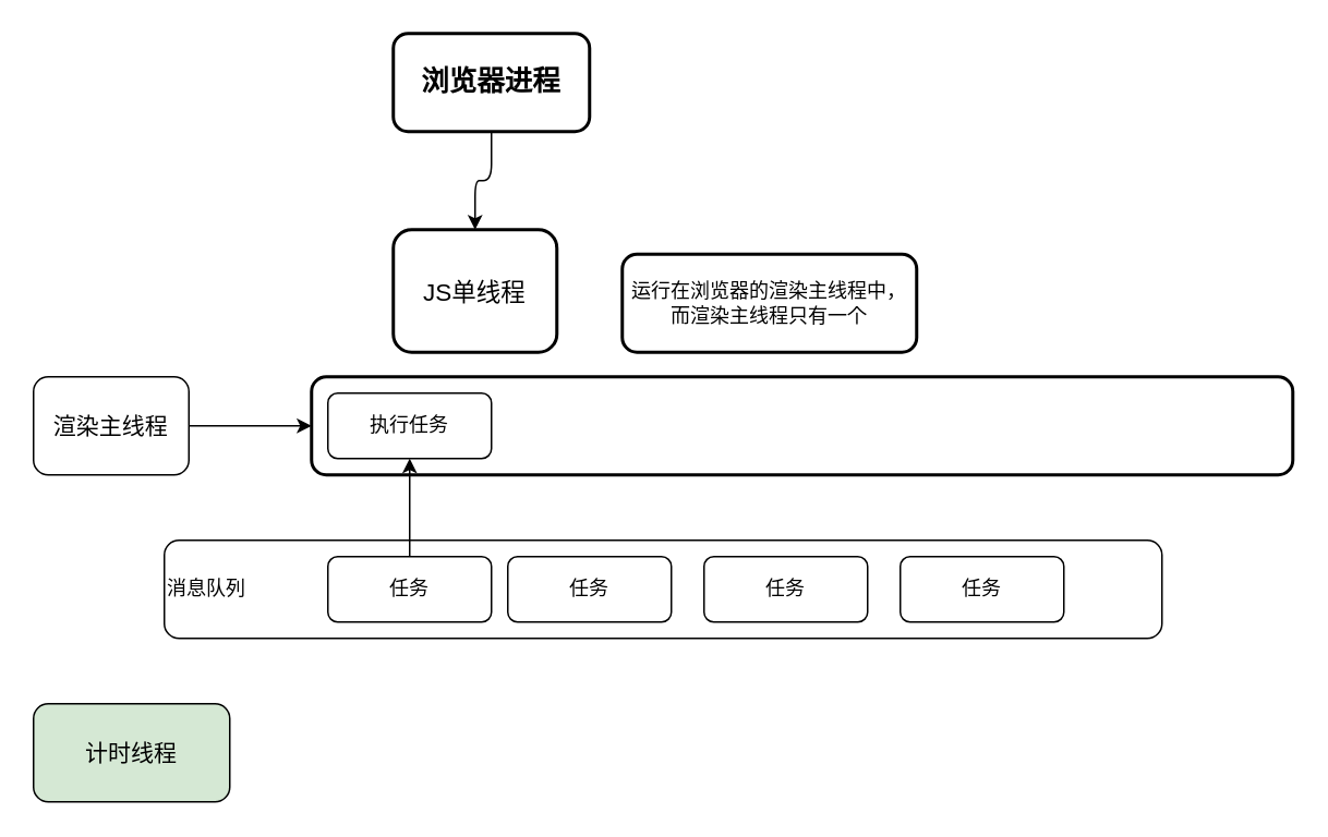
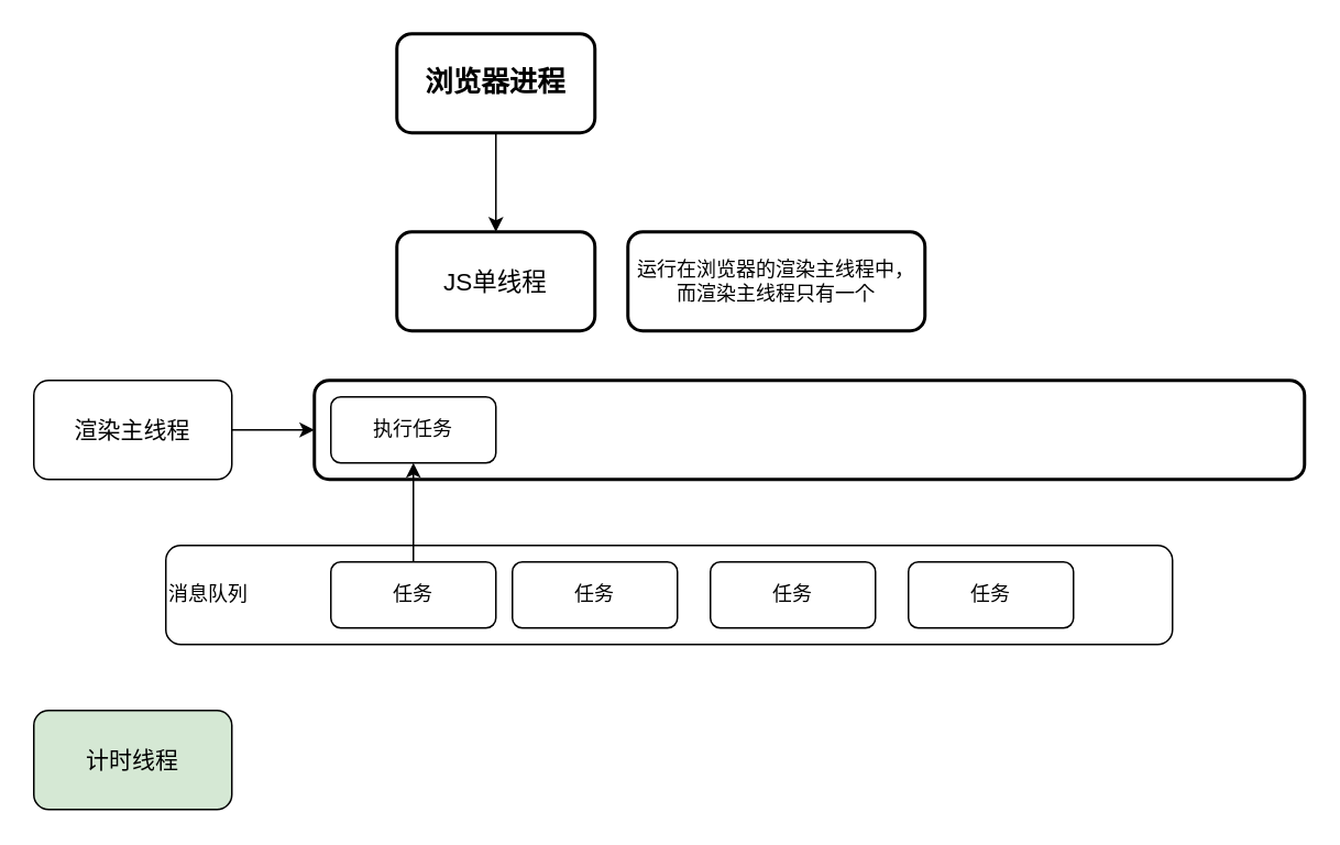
- <mxCell id="5" value="&lt;font style=&quot;font-size: 15px;&quot;&gt;JS单线程&lt;/font&gt;" style="whiteSpace=wrap;html=1;align=center;strokeWidth=2;labelBackgroundColor=none;rounded=1;" parent="1" vertex="1"><mxGeometry x="240" y="140" width="100" height="75" as="geometry" /></mxCell>
+ <mxCell id="5" value="&lt;font style=&quot;font-size: 15px;&quot;&gt;JS单线程&lt;/font&gt;" style="whiteSpace=wrap;html=1;align=center;strokeWidth=2;labelBackgroundColor=none;rounded=1;" parent="1" vertex="1"><mxGeometry x="240" y="140" width="120" height="60" as="geometry" /></mxCell>
- <mxCell id="6" value="运行在浏览器的渲染主线程中，而渲染主线程只有一个" style="whiteSpace=wrap;html=1;align=center;strokeWidth=2;labelBackgroundColor=none;rounded=1;" parent="1" vertex="1"><mxGeometry x="380" y="155" width="180" height="60" as="geometry" /></mxCell>
+ <mxCell id="6" value="运行在浏览器的渲染主线程中，而渲染主线程只有一个" style="whiteSpace=wrap;html=1;align=center;strokeWidth=2;labelBackgroundColor=none;rounded=1;" parent="1" vertex="1"><mxGeometry x="380" y="140" width="180" height="60" as="geometry" /></mxCell>
- <mxCell id="10" value="渲染主线程" style="rounded=1;whiteSpace=wrap;html=1;fontSize=14;" parent="1" vertex="1"><mxGeometry x="20" y="230" width="95" height="60" as="geometry" /></mxCell>
+ <mxCell id="10" value="渲染主线程" style="rounded=1;whiteSpace=wrap;html=1;fontSize=14;" parent="1" vertex="1"><mxGeometry x="20" y="230" width="120" height="60" as="geometry" /></mxCell>
